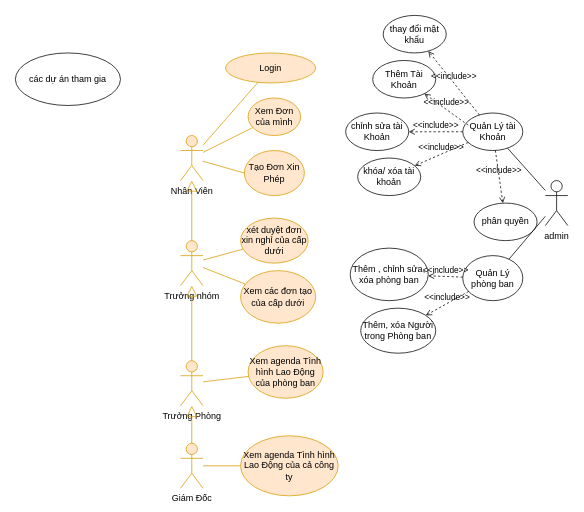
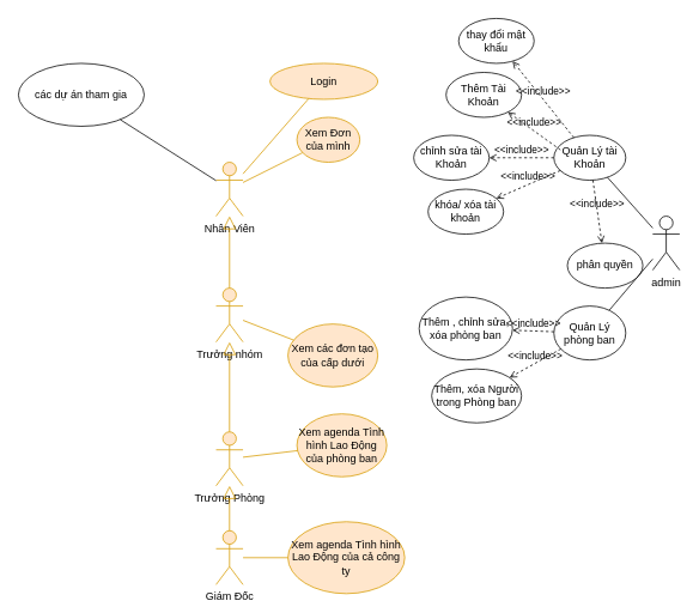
+ <mxCell id="41" value="" style="edgeStyle=none;html=1;endArrow=none;verticalAlign=bottom;rounded=0;" edge="1" parent="1" source="2" target="40"><mxGeometry width="160" relative="1" as="geometry"><mxPoint x="310" y="190" as="sourcePoint" /><mxPoint x="470" y="190" as="targetPoint" /></mxGeometry></mxCell>
- <mxCell id="6" value="" style="edgeStyle=none;html=1;endArrow=none;verticalAlign=bottom;rounded=0;entryX=0;entryY=0.5;entryDx=0;entryDy=0;fillColor=#ffe6cc;strokeColor=#d79b00;" edge="1" parent="1" source="2" target="5"><mxGeometry width="160" relative="1" as="geometry"><mxPoint x="460" y="290" as="sourcePoint" /><mxPoint x="620" y="290" as="targetPoint" /></mxGeometry></mxCell>
- <mxCell id="5" value="Tạo Đơn Xin Phép" style="ellipse;whiteSpace=wrap;html=1;fillColor=#ffe6cc;strokeColor=#d79b00;" vertex="1" parent="1"><mxGeometry x="325" y="200" width="80" height="60" as="geometry" /></mxCell>
- <mxCell id="9" value="xét duyệt đơn xin nghỉ của cấp dưới" style="ellipse;whiteSpace=wrap;html=1;fillColor=#ffe6cc;strokeColor=#d79b00;" vertex="1" parent="1"><mxGeometry x="320" y="290" width="90" height="60" as="geometry" /></mxCell>
- <mxCell id="10" value="" style="edgeStyle=none;html=1;endArrow=none;verticalAlign=bottom;rounded=0;fillColor=#ffe6cc;strokeColor=#d79b00;" edge="1" parent="1" source="7" target="9"><mxGeometry width="160" relative="1" as="geometry"><mxPoint x="460" y="290" as="sourcePoint" /><mxPoint x="620" y="290" as="targetPoint" /></mxGeometry></mxCell>
